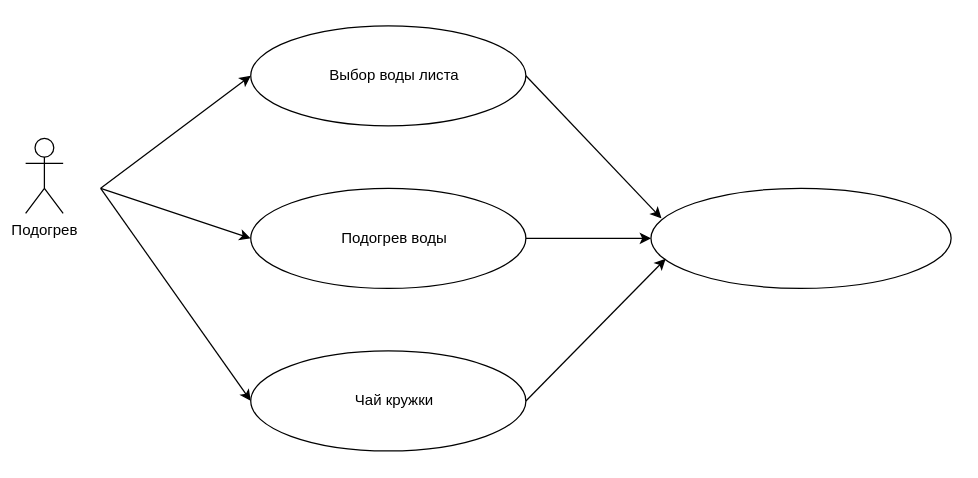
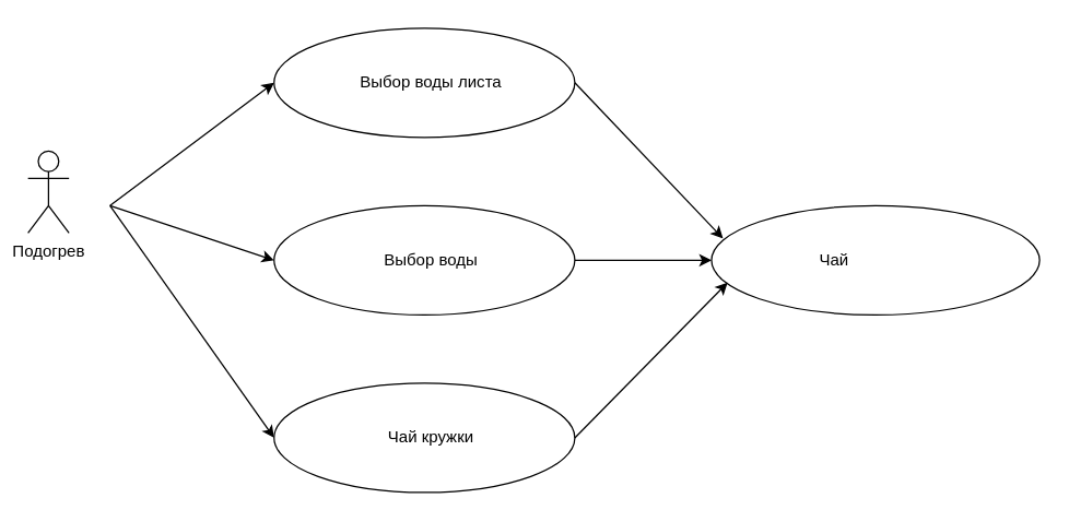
- <mxCell id="14" value="Подогрев воды" style="text;html=1;strokeColor=none;fillColor=none;align=center;verticalAlign=middle;whiteSpace=wrap;rounded=0;" vertex="1" parent="1"><mxGeometry x="270" y="175" width="90" height="30" as="geometry" /></mxCell>
+ <mxCell id="14" value="Выбор воды" style="text;html=1;strokeColor=none;fillColor=none;align=center;verticalAlign=middle;whiteSpace=wrap;rounded=0;" vertex="1" parent="1"><mxGeometry x="270" y="175" width="90" height="30" as="geometry" /></mxCell>
+ <mxCell id="16" value="Чай" style="text;html=1;strokeColor=none;fillColor=none;align=center;verticalAlign=middle;whiteSpace=wrap;rounded=0;" vertex="1" parent="1"><mxGeometry x="580" y="175" width="60" height="30" as="geometry" /></mxCell>
